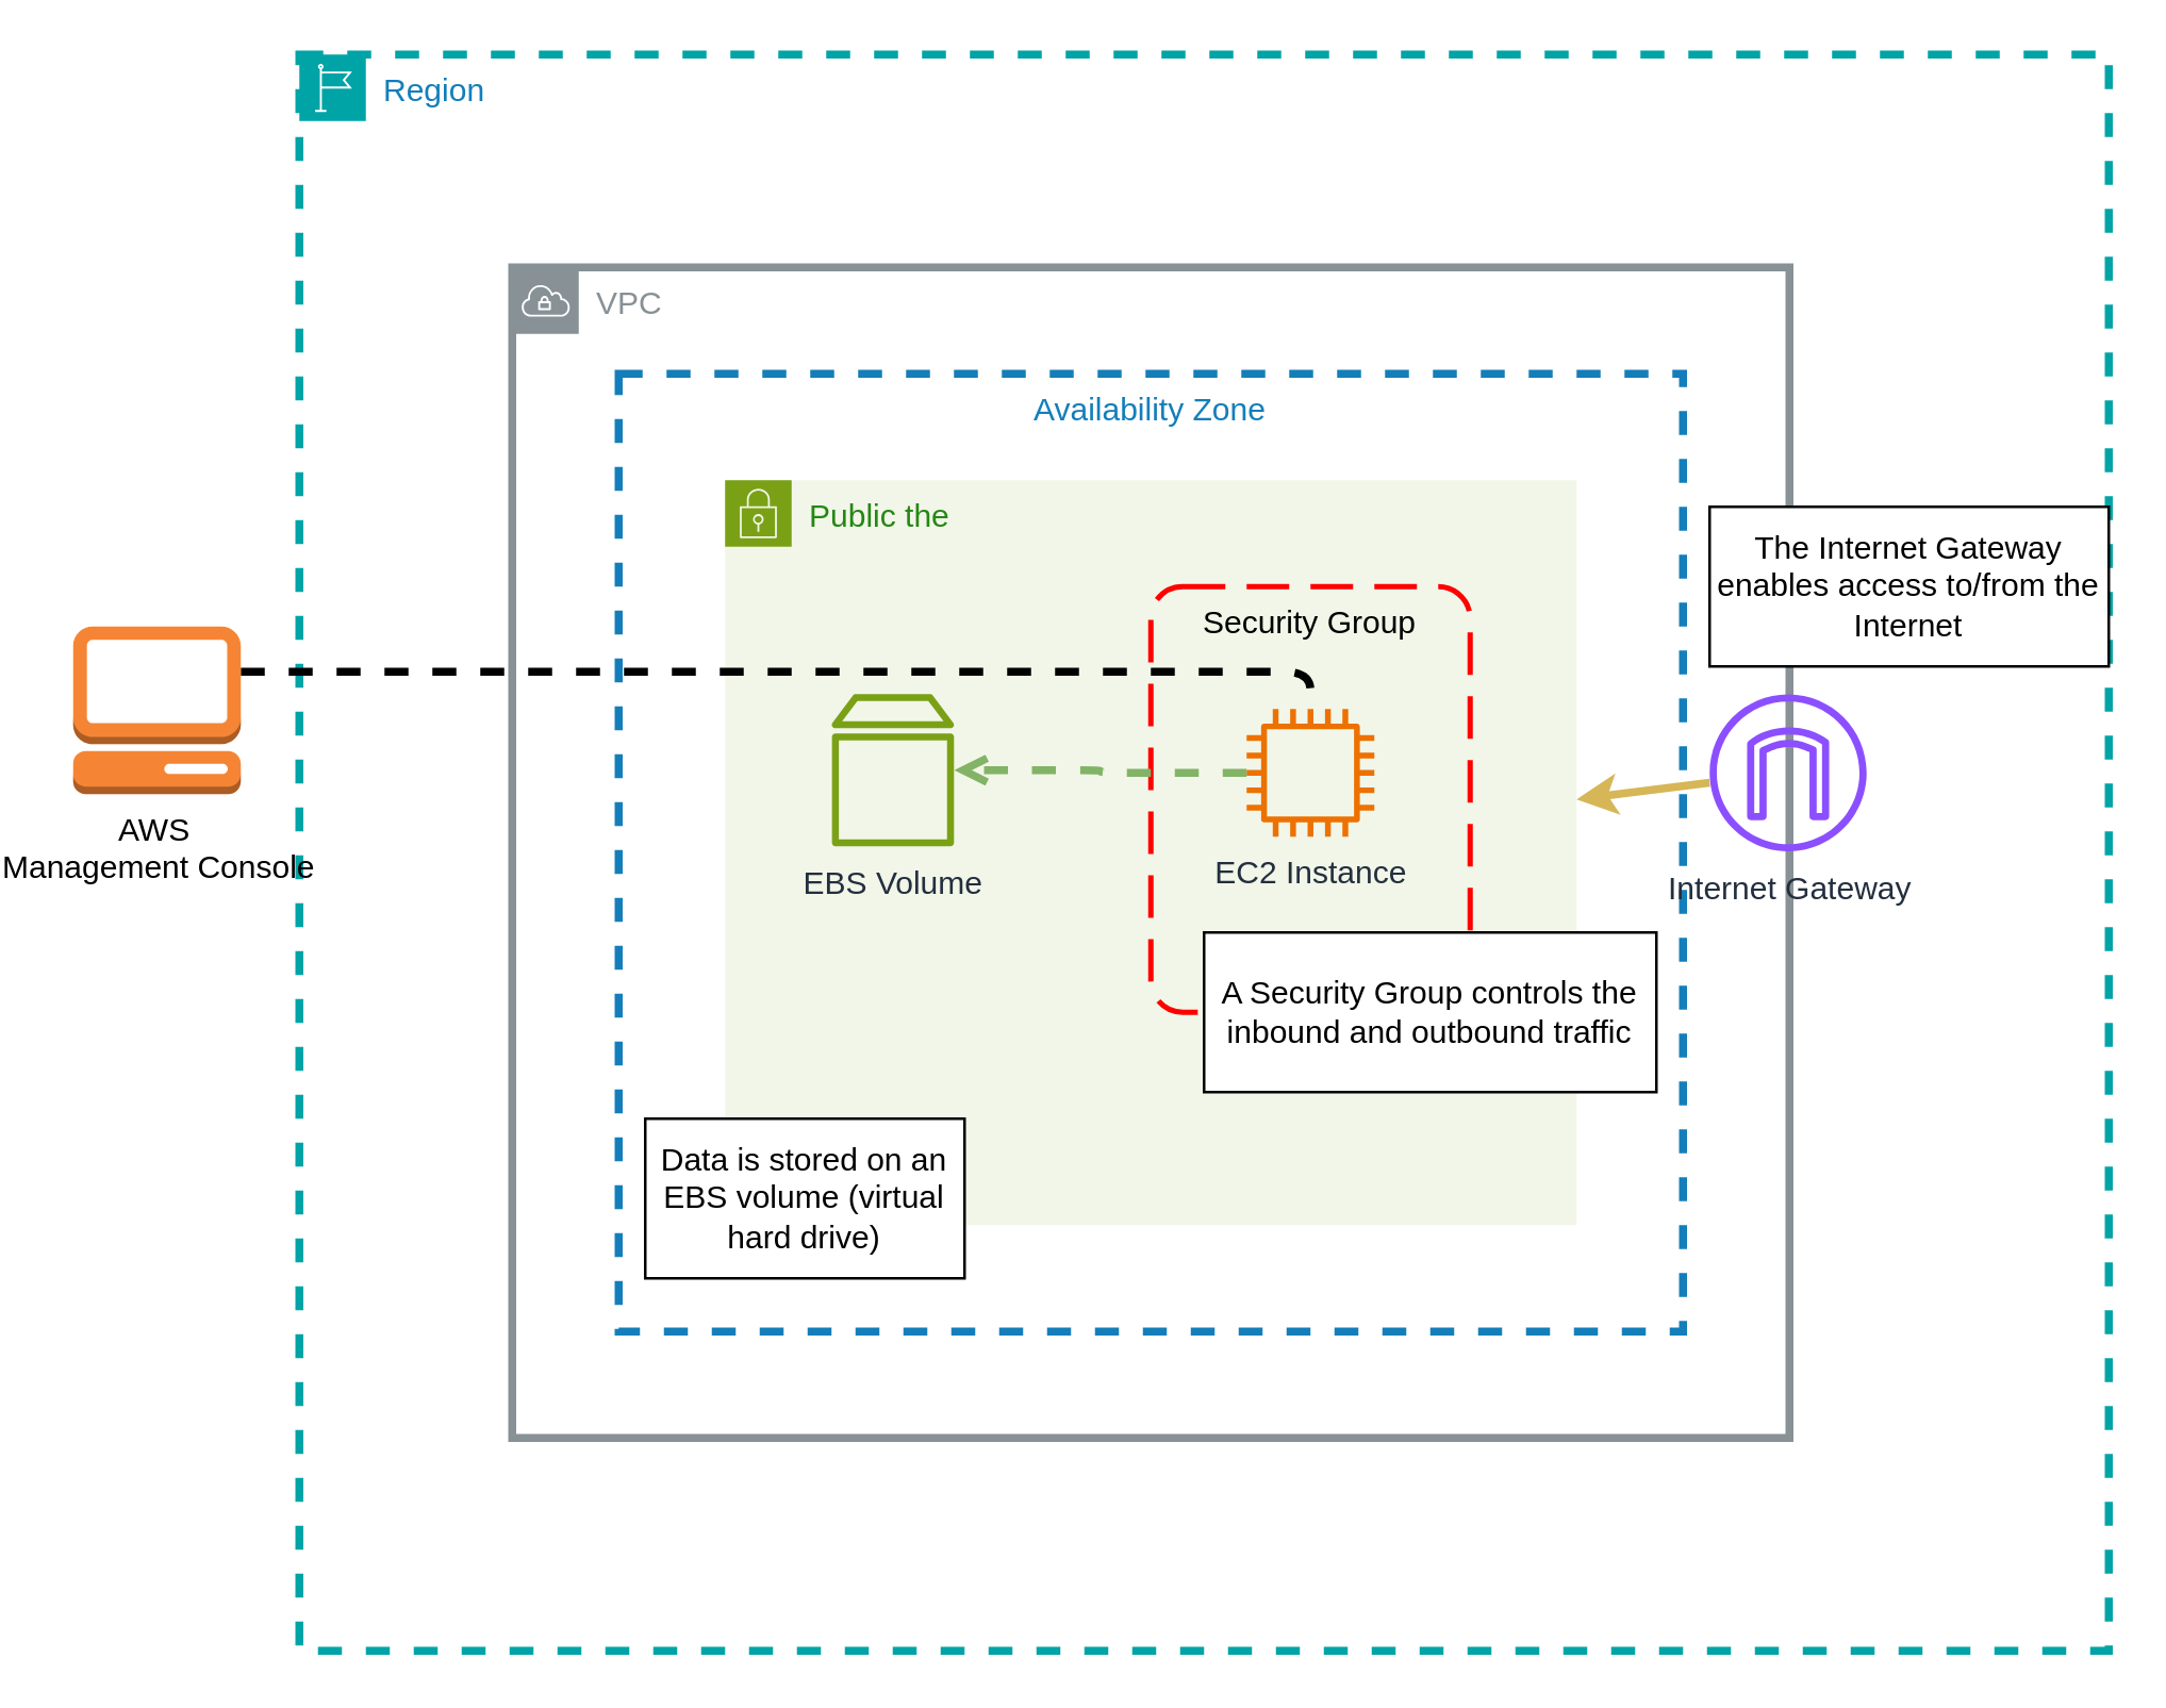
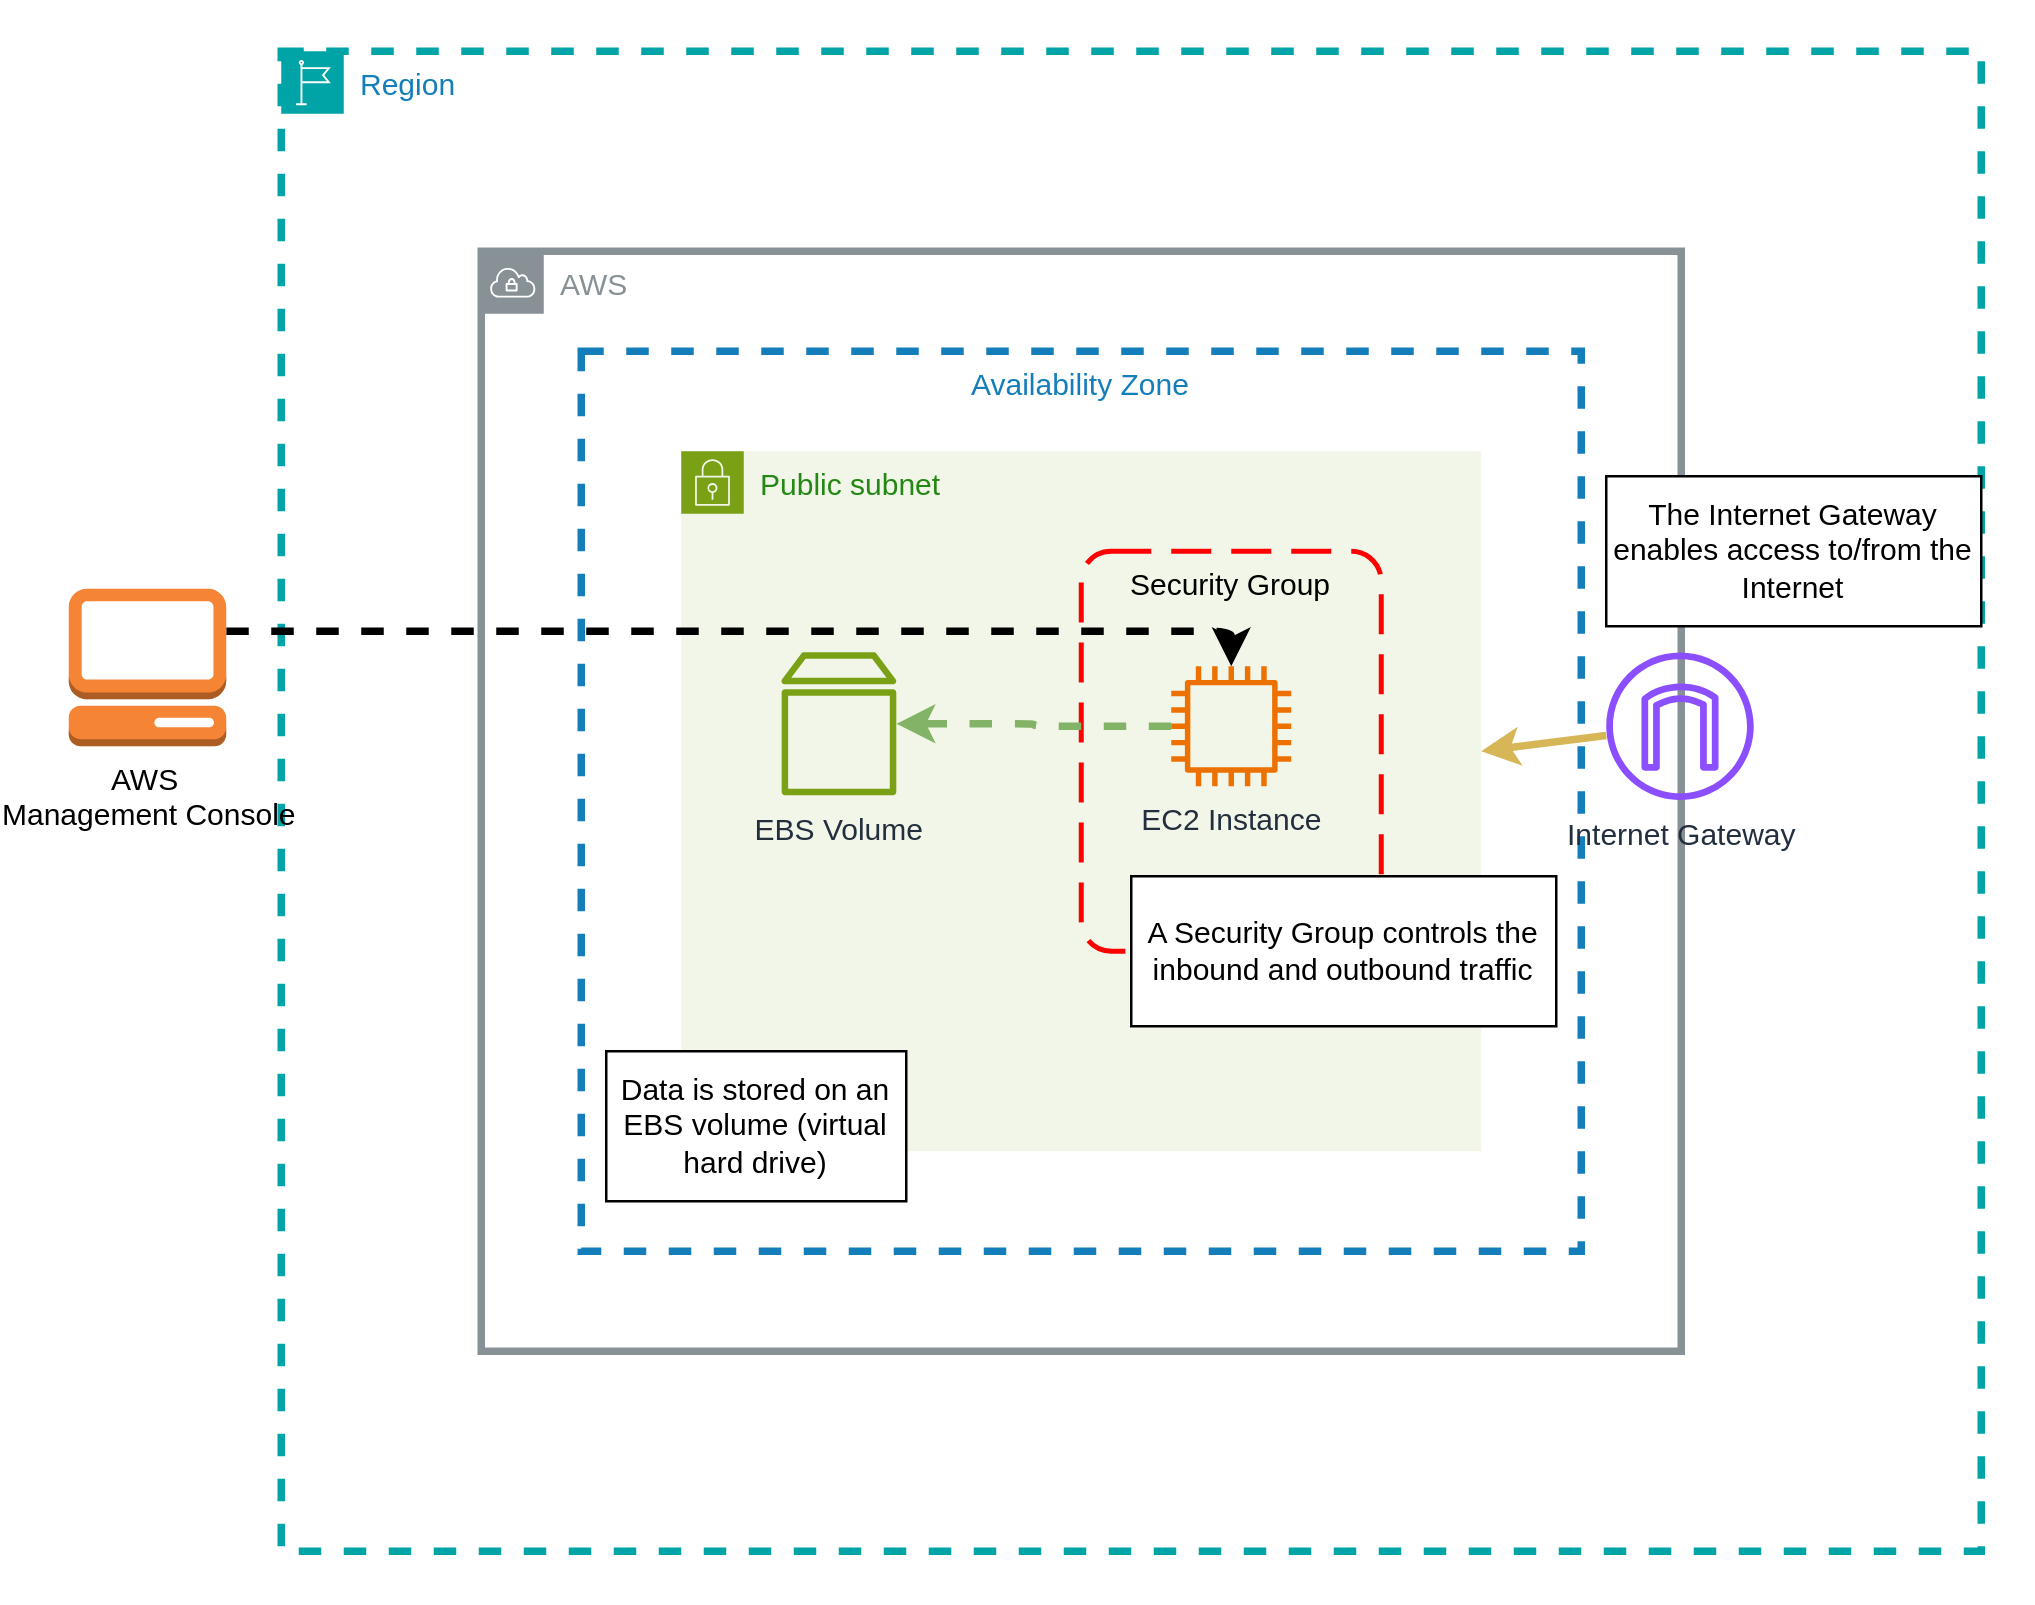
- <mxCell id="2" value="VPC" style="sketch=0;outlineConnect=0;gradientColor=none;html=1;whiteSpace=wrap;fontSize=12;fontStyle=0;shape=mxgraph.aws4.group;grIcon=mxgraph.aws4.group_vpc;strokeColor=#879196;fillColor=none;verticalAlign=top;align=left;spacingLeft=30;fontColor=#879196;dashed=0;strokeWidth=3;" vertex="1" parent="1"><mxGeometry x="185" y="100" width="480" height="440" as="geometry" /></mxCell>
+ <mxCell id="2" value="AWS" style="sketch=0;outlineConnect=0;gradientColor=none;html=1;whiteSpace=wrap;fontSize=12;fontStyle=0;shape=mxgraph.aws4.group;grIcon=mxgraph.aws4.group_vpc;strokeColor=#879196;fillColor=none;verticalAlign=top;align=left;spacingLeft=30;fontColor=#879196;dashed=0;strokeWidth=3;" vertex="1" parent="1"><mxGeometry x="185" y="100" width="480" height="440" as="geometry" /></mxCell>
- <mxCell id="3" value="Public the" style="points=[[0,0],[0.25,0],[0.5,0],[0.75,0],[1,0],[1,0.25],[1,0.5],[1,0.75],[1,1],[0.75,1],[0.5,1],[0.25,1],[0,1],[0,0.75],[0,0.5],[0,0.25]];outlineConnect=0;gradientColor=none;html=1;whiteSpace=wrap;fontSize=12;fontStyle=0;container=1;pointerEvents=0;collapsible=0;recursiveResize=0;shape=mxgraph.aws4.group;grIcon=mxgraph.aws4.group_security_group;grStroke=0;strokeColor=#7AA116;fillColor=#F2F6E8;verticalAlign=top;align=left;spacingLeft=30;fontColor=#248814;dashed=0;" vertex="1" parent="1"><mxGeometry x="265" y="180" width="320" height="280" as="geometry" /></mxCell>
+ <mxCell id="3" value="Public subnet" style="points=[[0,0],[0.25,0],[0.5,0],[0.75,0],[1,0],[1,0.25],[1,0.5],[1,0.75],[1,1],[0.75,1],[0.5,1],[0.25,1],[0,1],[0,0.75],[0,0.5],[0,0.25]];outlineConnect=0;gradientColor=none;html=1;whiteSpace=wrap;fontSize=12;fontStyle=0;container=1;pointerEvents=0;collapsible=0;recursiveResize=0;shape=mxgraph.aws4.group;grIcon=mxgraph.aws4.group_security_group;grStroke=0;strokeColor=#7AA116;fillColor=#F2F6E8;verticalAlign=top;align=left;spacingLeft=30;fontColor=#248814;dashed=0;" vertex="1" parent="1"><mxGeometry x="265" y="180" width="320" height="280" as="geometry" /></mxCell>
- <mxCell id="12" style="edgeStyle=orthogonalEdgeStyle;html=1;dashed=1;strokeWidth=3;endArrow=none;" edge="1" parent="1" source="13" target="7"><mxGeometry relative="1" as="geometry"><Array as="points"><mxPoint x="485" y="252" /></Array></mxGeometry></mxCell>
+ <mxCell id="12" style="edgeStyle=orthogonalEdgeStyle;html=1;dashed=1;strokeWidth=3;" edge="1" parent="1" source="13" target="7"><mxGeometry relative="1" as="geometry"><Array as="points"><mxPoint x="485" y="252" /></Array></mxGeometry></mxCell>
- <mxCell id="6" style="edgeStyle=orthogonalEdgeStyle;html=1;dashed=1;fillColor=#d5e8d4;strokeColor=#82b366;strokeWidth=3;endArrow=open;" edge="1" parent="1" source="7" target="8"><mxGeometry relative="1" as="geometry" /></mxCell>
+ <mxCell id="6" style="edgeStyle=orthogonalEdgeStyle;html=1;dashed=1;fillColor=#d5e8d4;strokeColor=#82b366;strokeWidth=3;" edge="1" parent="1" source="7" target="8"><mxGeometry relative="1" as="geometry" /></mxCell>
